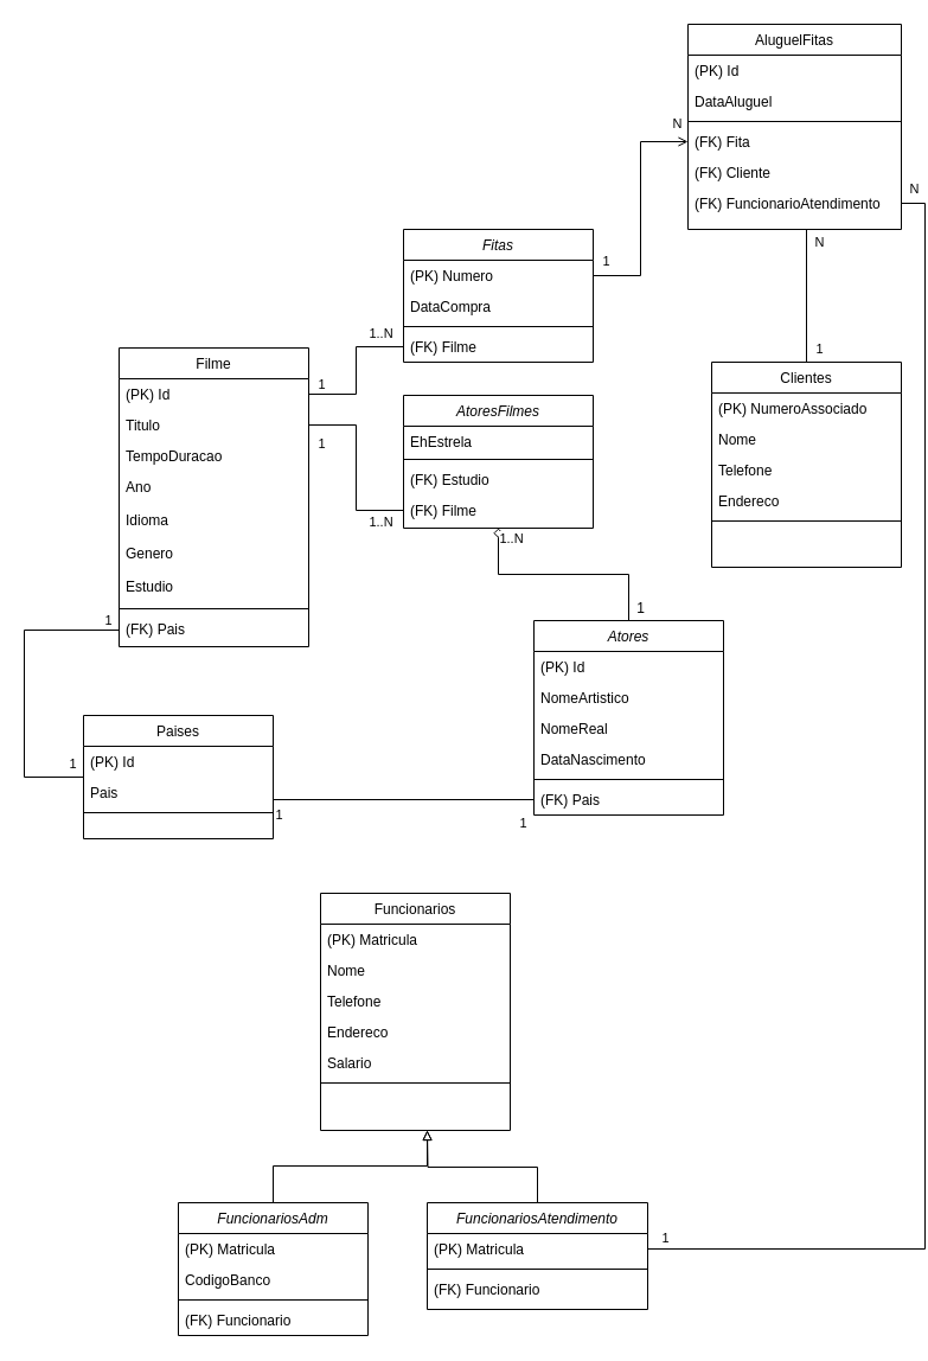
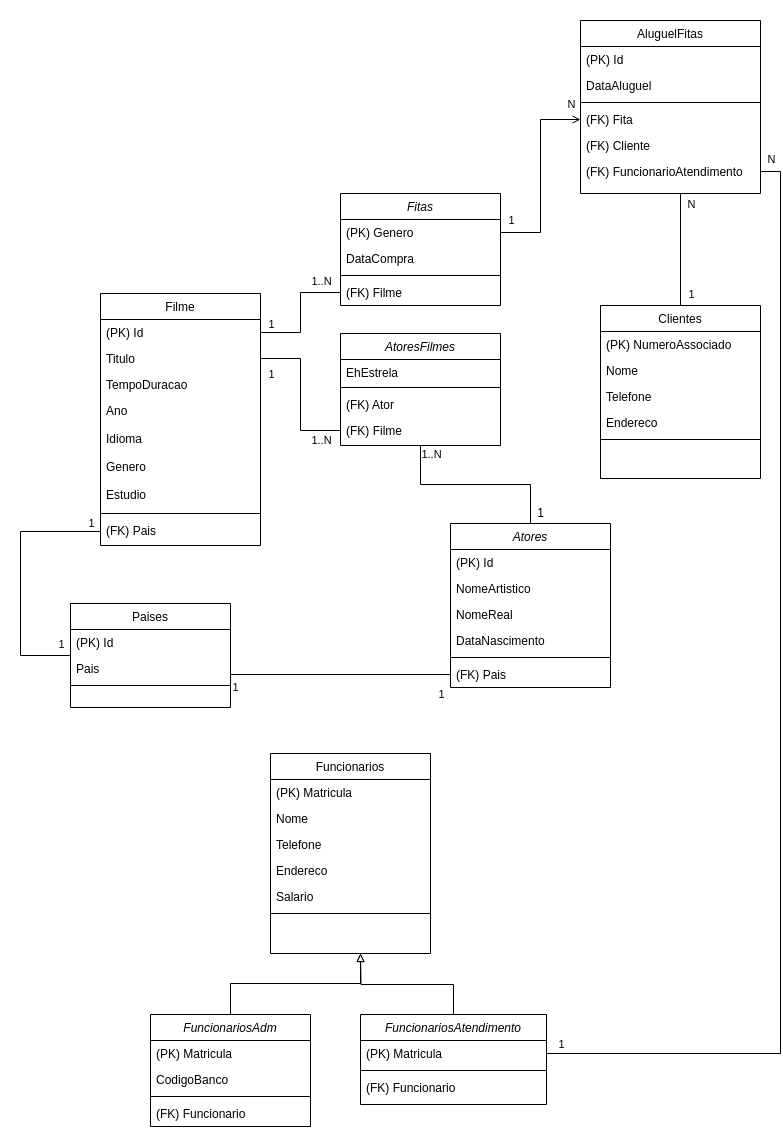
- <mxCell id="3" value="(PK) Numero" style="text;align=left;verticalAlign=top;spacingLeft=4;spacingRight=4;overflow=hidden;rotatable=0;points=[[0,0.5],[1,0.5]];portConstraint=eastwest;" parent="2" vertex="1"><mxGeometry y="26" width="160" height="26" as="geometry" /></mxCell>
+ <mxCell id="3" value="(PK) Genero" style="text;align=left;verticalAlign=top;spacingLeft=4;spacingRight=4;overflow=hidden;rotatable=0;points=[[0,0.5],[1,0.5]];portConstraint=eastwest;" parent="2" vertex="1"><mxGeometry y="26" width="160" height="26" as="geometry" /></mxCell>
- <mxCell id="42" value="(FK) Estudio" style="text;align=left;verticalAlign=top;spacingLeft=4;spacingRight=4;overflow=hidden;rotatable=0;points=[[0,0.5],[1,0.5]];portConstraint=eastwest;" parent="39" vertex="1"><mxGeometry y="58" width="160" height="26" as="geometry" /></mxCell>
+ <mxCell id="42" value="(FK) Ator" style="text;align=left;verticalAlign=top;spacingLeft=4;spacingRight=4;overflow=hidden;rotatable=0;points=[[0,0.5],[1,0.5]];portConstraint=eastwest;" parent="39" vertex="1"><mxGeometry y="58" width="160" height="26" as="geometry" /></mxCell>
- <mxCell id="30" style="edgeStyle=orthogonalEdgeStyle;rounded=0;orthogonalLoop=1;jettySize=auto;html=1;entryX=0.5;entryY=1;entryDx=0;entryDy=0;endArrow=diamond;endFill=0;" parent="1" source="32" target="39" edge="1"><mxGeometry relative="1" as="geometry" /></mxCell>
+ <mxCell id="30" style="edgeStyle=orthogonalEdgeStyle;rounded=0;orthogonalLoop=1;jettySize=auto;html=1;entryX=0.5;entryY=1;entryDx=0;entryDy=0;endArrow=none;endFill=0;" parent="1" source="32" target="39" edge="1"><mxGeometry relative="1" as="geometry" /></mxCell>
